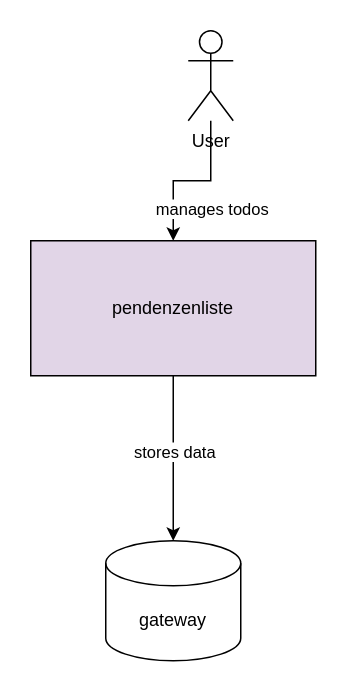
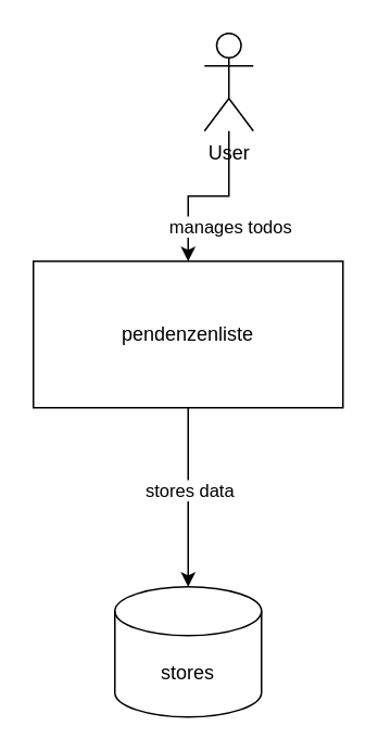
- <mxCell id="4" value="pendenzenliste" style="rounded=0;whiteSpace=wrap;html=1;fillColor=#e1d5e7;" parent="1" vertex="1"><mxGeometry x="20" y="160" width="190" height="90" as="geometry" /></mxCell>
+ <mxCell id="4" value="pendenzenliste" style="rounded=0;whiteSpace=wrap;html=1;" parent="1" vertex="1"><mxGeometry x="20" y="160" width="190" height="90" as="geometry" /></mxCell>
- <mxCell id="8" value="gateway" style="shape=cylinder3;whiteSpace=wrap;html=1;boundedLbl=1;backgroundOutline=1;size=15;" parent="1" vertex="1"><mxGeometry x="70" y="360" width="90" height="80" as="geometry" /></mxCell>
+ <mxCell id="8" value="stores" style="shape=cylinder3;whiteSpace=wrap;html=1;boundedLbl=1;backgroundOutline=1;size=15;" parent="1" vertex="1"><mxGeometry x="70" y="360" width="90" height="80" as="geometry" /></mxCell>
